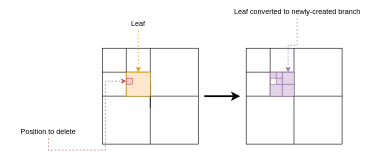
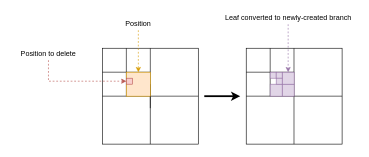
- <mxCell id="17" value="Leaf converted to newly-created branch" style="text;html=1;strokeColor=none;fillColor=none;align=center;verticalAlign=middle;whiteSpace=wrap;rounded=0;" vertex="1" parent="1"><mxGeometry x="382.5" y="10" width="225" height="20" as="geometry" /></mxCell>
+ <mxCell id="17" value="Leaf converted to newly-created branch" style="text;html=1;strokeColor=none;fillColor=none;align=center;verticalAlign=middle;whiteSpace=wrap;rounded=0;" vertex="1" parent="1"><mxGeometry x="367.5" y="20" width="225" height="20" as="geometry" /></mxCell>
- <mxCell id="27" value="Leaf" style="text;html=1;strokeColor=none;fillColor=none;align=center;verticalAlign=middle;whiteSpace=wrap;rounded=0;" vertex="1" parent="1"><mxGeometry x="180" y="30" width="100" height="20" as="geometry" /></mxCell>
+ <mxCell id="27" value="Position" style="text;html=1;strokeColor=none;fillColor=none;align=center;verticalAlign=middle;whiteSpace=wrap;rounded=0;" vertex="1" parent="1"><mxGeometry x="180" y="30" width="100" height="20" as="geometry" /></mxCell>
- <mxCell id="15" value="Position to delete" style="text;html=1;strokeColor=none;fillColor=none;align=center;verticalAlign=middle;whiteSpace=wrap;rounded=0;" vertex="1" parent="1"><mxGeometry x="20" y="210" width="120" height="20" as="geometry" /></mxCell>
+ <mxCell id="15" value="Position to delete" style="text;html=1;strokeColor=none;fillColor=none;align=center;verticalAlign=middle;whiteSpace=wrap;rounded=0;" vertex="1" parent="1"><mxGeometry x="20" y="80" width="120" height="20" as="geometry" /></mxCell>
